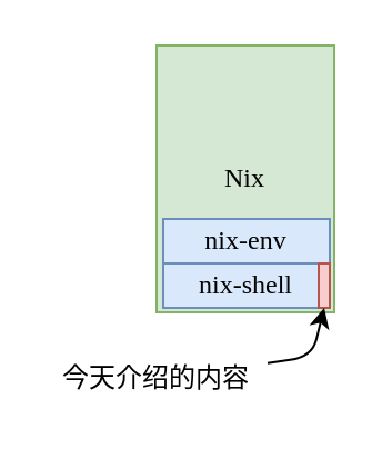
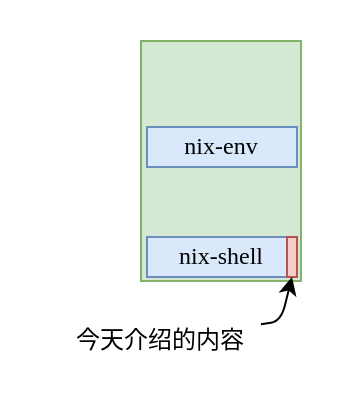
- <mxCell id="4" value="nix-env" style="rounded=0;whiteSpace=wrap;html=1;fontFamily=mono;fillColor=#dae8fc;strokeColor=#6c8ebf;" vertex="1" parent="1"><mxGeometry x="73" y="98" width="75" height="20" as="geometry" /></mxCell>
+ <mxCell id="4" value="nix-env" style="rounded=0;whiteSpace=wrap;html=1;fontFamily=mono;fillColor=#dae8fc;strokeColor=#6c8ebf;" vertex="1" parent="1"><mxGeometry x="73" y="63" width="75" height="20" as="geometry" /></mxCell>
- <mxCell id="7" value="今天介绍的内容" style="text;html=1;strokeColor=none;fillColor=none;align=center;verticalAlign=middle;whiteSpace=wrap;rounded=0;fontFamily=mono;" vertex="1" parent="1"><mxGeometry x="20" y="160" width="100" height="20" as="geometry" /></mxCell>
+ <mxCell id="7" value="今天介绍的内容" style="text;html=1;strokeColor=none;fillColor=none;align=center;verticalAlign=middle;whiteSpace=wrap;rounded=0;fontFamily=mono;" vertex="1" parent="1"><mxGeometry x="30" y="160" width="100" height="20" as="geometry" /></mxCell>
